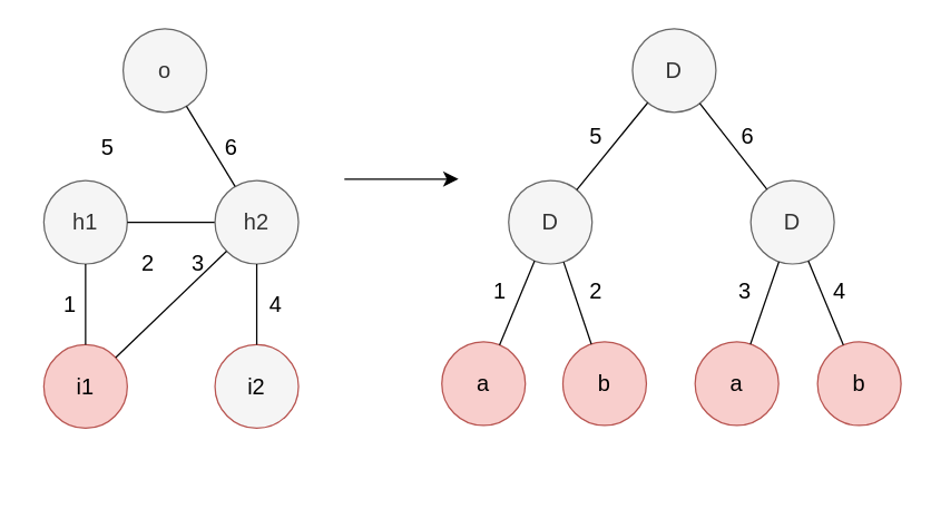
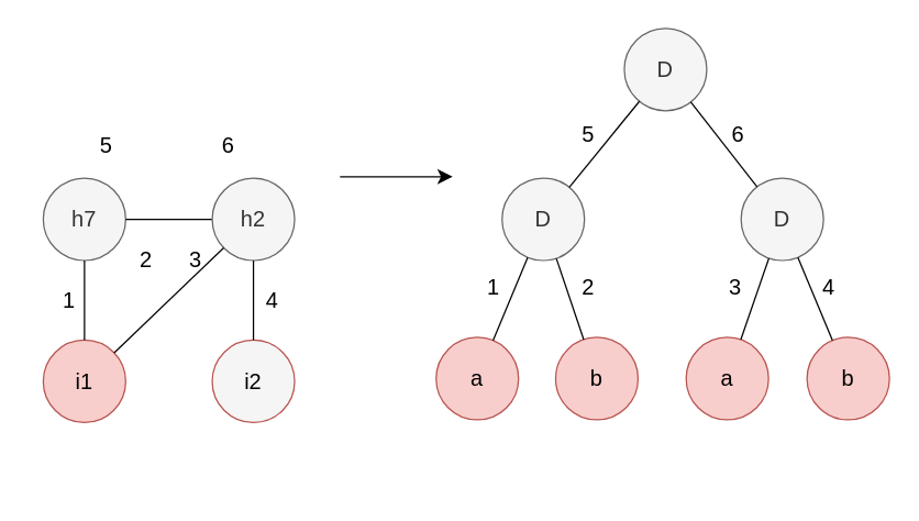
- <mxCell id="6" value="o" style="ellipse;whiteSpace=wrap;html=1;fontSize=16;fillColor=#f5f5f5;fontColor=#333333;strokeColor=#666666;" parent="1" vertex="1"><mxGeometry x="88" y="20" width="60" height="60" as="geometry" /></mxCell>
- <mxCell id="11" value="" style="edgeStyle=none;curved=1;rounded=0;orthogonalLoop=1;jettySize=auto;html=1;fontSize=16;startSize=8;endSize=8;endArrow=none;endFill=0;" edge="1" parent="1" source="6" target="9"><mxGeometry relative="1" as="geometry"><mxPoint x="114" y="87" as="sourcePoint" /><mxPoint x="85" y="142" as="targetPoint" /></mxGeometry></mxCell>
- <mxCell id="3" value="h1" style="ellipse;whiteSpace=wrap;html=1;fontSize=16;fillColor=#f5f5f5;fontColor=#333333;strokeColor=#666666;" parent="1" vertex="1"><mxGeometry x="31" y="129" width="60" height="60" as="geometry" /></mxCell>
+ <mxCell id="3" value="h7" style="ellipse;whiteSpace=wrap;html=1;fontSize=16;fillColor=#f5f5f5;fontColor=#333333;strokeColor=#666666;" parent="1" vertex="1"><mxGeometry x="31" y="129" width="60" height="60" as="geometry" /></mxCell>
